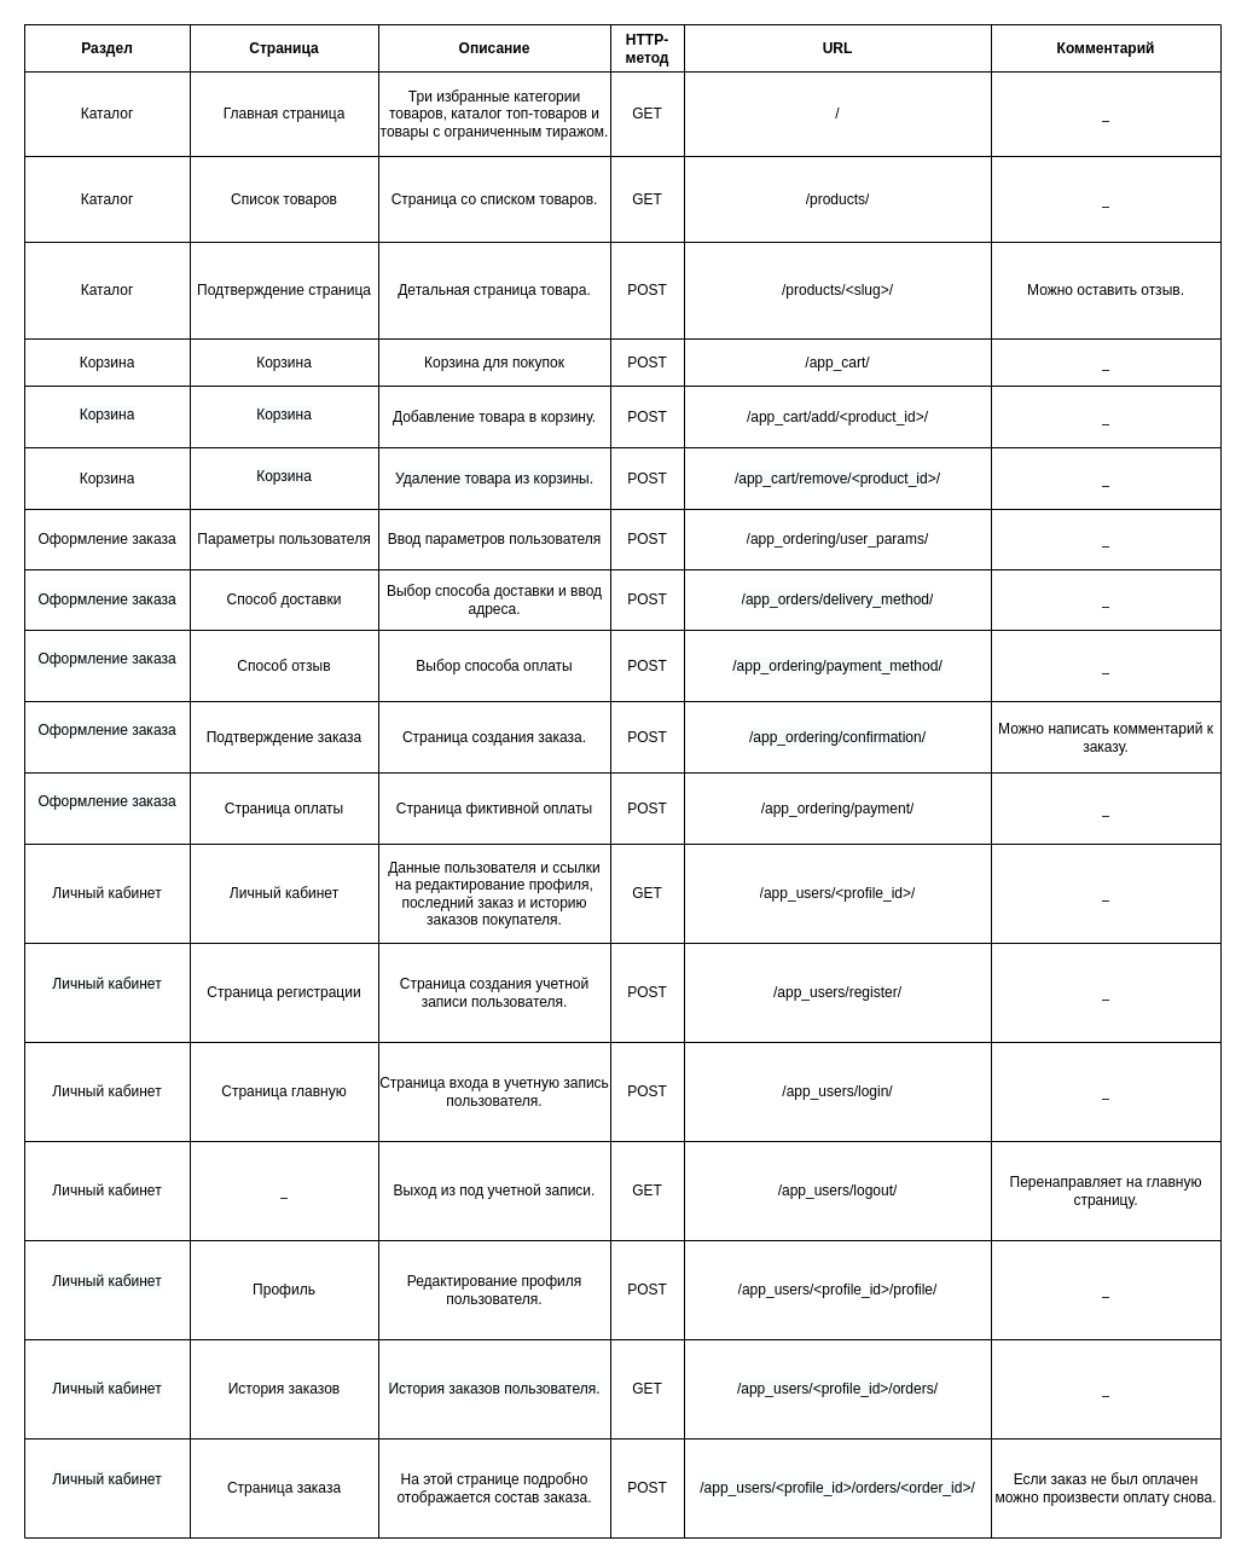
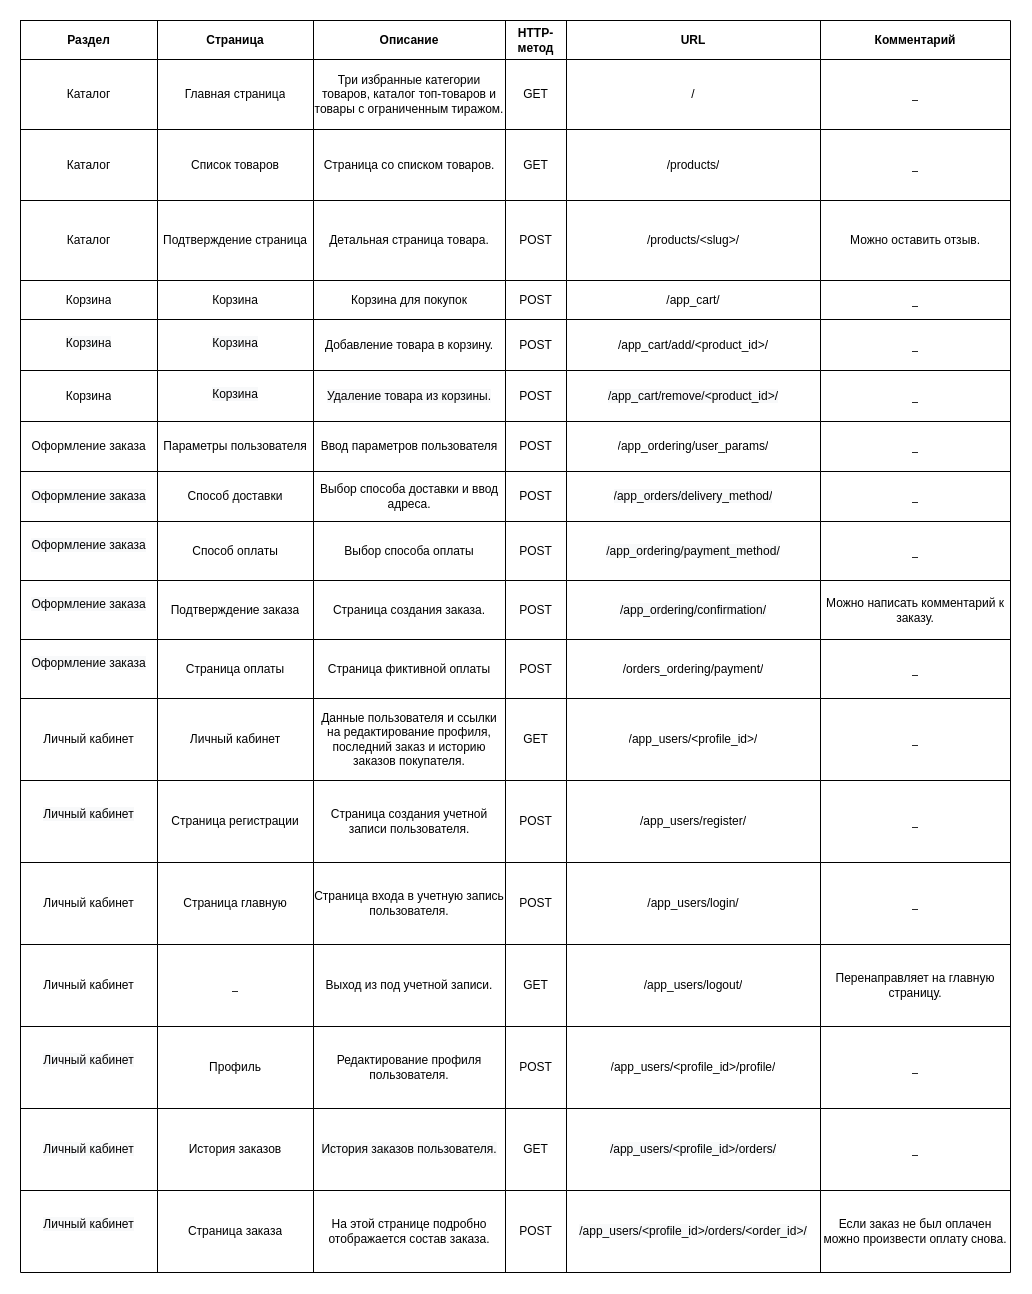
- <mxCell id="68" value="Способ отзыв" style="shape=partialRectangle;html=1;whiteSpace=wrap;connectable=0;overflow=hidden;fillColor=none;top=0;left=0;bottom=0;right=0;pointerEvents=1;" parent="66" vertex="1"><mxGeometry x="137" width="156" height="59" as="geometry"><mxRectangle width="156" height="59" as="alternateBounds" /></mxGeometry></mxCell>
+ <mxCell id="68" value="Способ оплаты" style="shape=partialRectangle;html=1;whiteSpace=wrap;connectable=0;overflow=hidden;fillColor=none;top=0;left=0;bottom=0;right=0;pointerEvents=1;" parent="66" vertex="1"><mxGeometry x="137" width="156" height="59" as="geometry"><mxRectangle width="156" height="59" as="alternateBounds" /></mxGeometry></mxCell>
- <mxCell id="85" value="/app_ordering/payment/" style="shape=partialRectangle;html=1;whiteSpace=wrap;connectable=0;overflow=hidden;fillColor=none;top=0;left=0;bottom=0;right=0;pointerEvents=1;" parent="80" vertex="1"><mxGeometry x="546" width="254" height="59" as="geometry"><mxRectangle width="254" height="59" as="alternateBounds" /></mxGeometry></mxCell>
+ <mxCell id="85" value="/orders_ordering/payment/" style="shape=partialRectangle;html=1;whiteSpace=wrap;connectable=0;overflow=hidden;fillColor=none;top=0;left=0;bottom=0;right=0;pointerEvents=1;" parent="80" vertex="1"><mxGeometry x="546" width="254" height="59" as="geometry"><mxRectangle width="254" height="59" as="alternateBounds" /></mxGeometry></mxCell>
